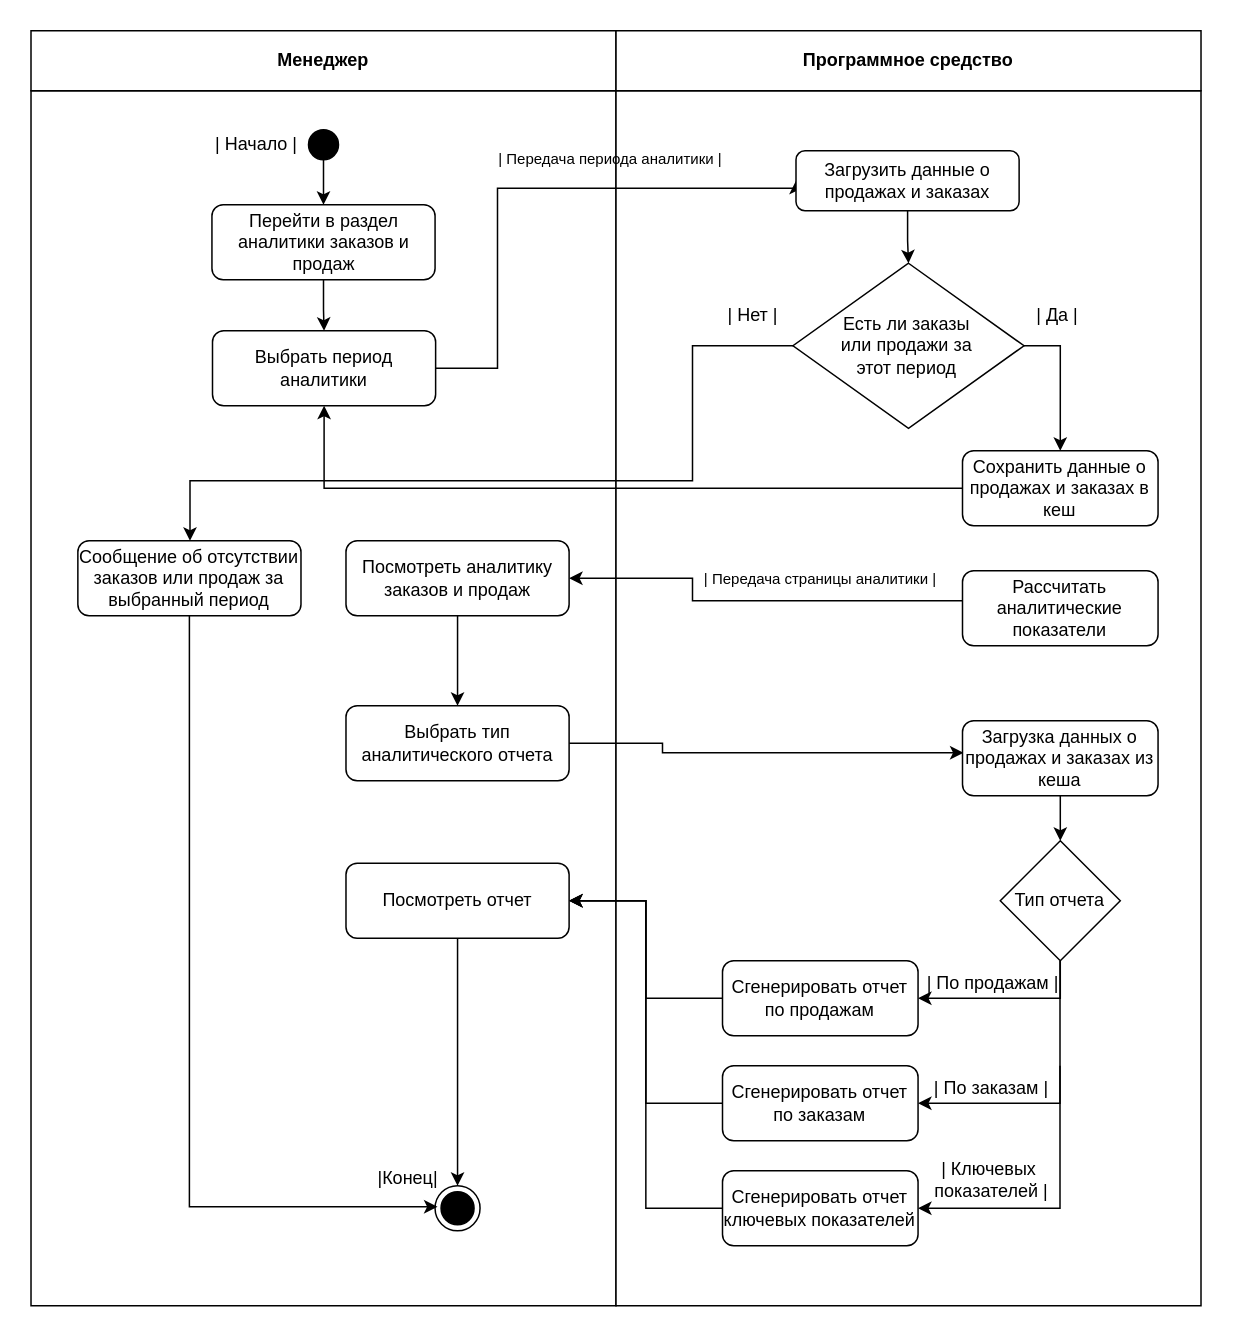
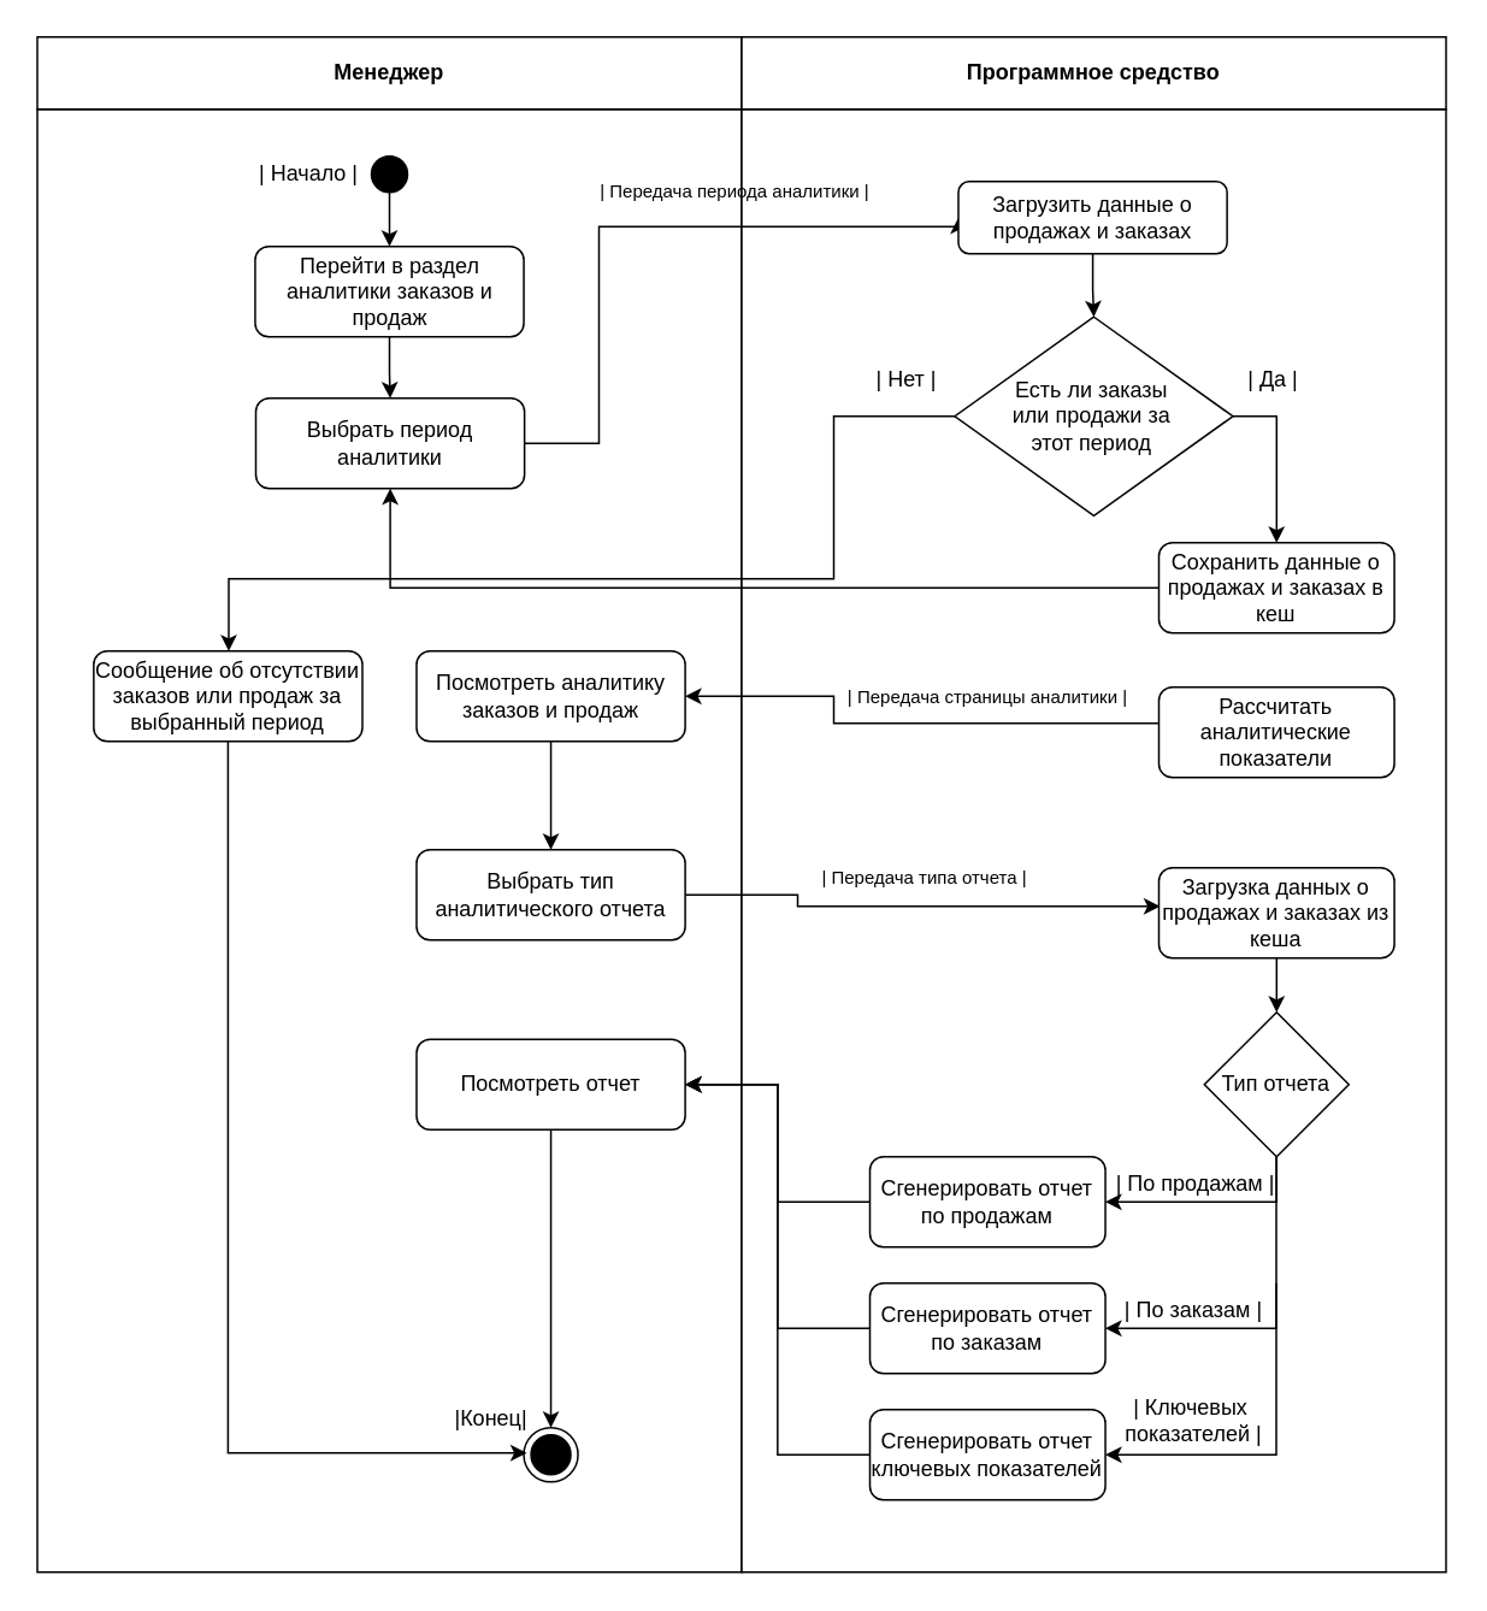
+ <mxCell id="37" value="| Передача типа отчета |" style="text;html=1;align=center;verticalAlign=middle;resizable=0;points=[];autosize=1;strokeColor=none;fillColor=none;fontSize=10;" parent="1" vertex="1"><mxGeometry x="441" y="470" width="140" height="30" as="geometry" /></mxCell>
